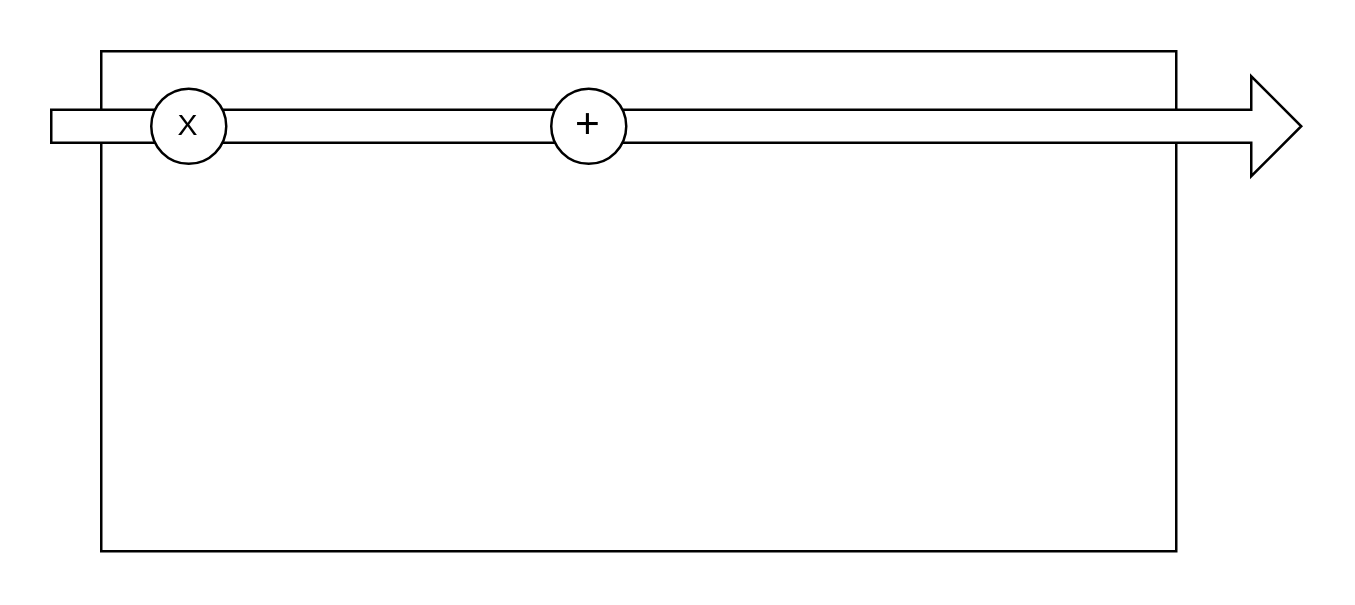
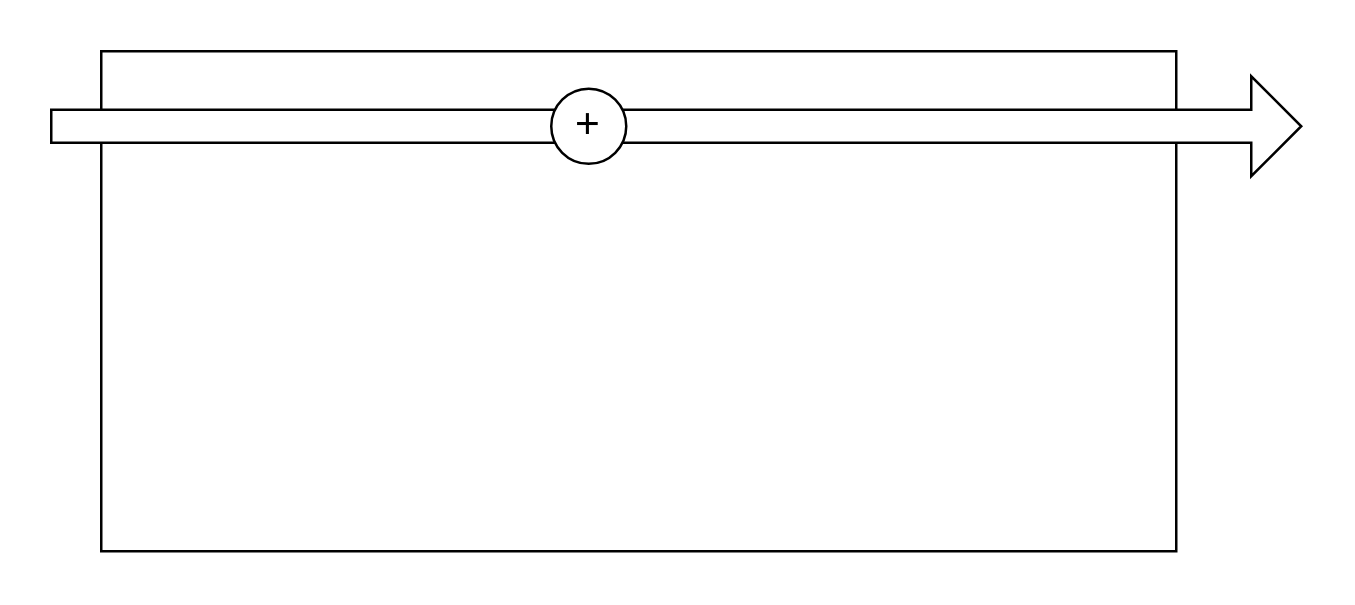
- <mxCell id="4" value="X" style="ellipse;whiteSpace=wrap;html=1;aspect=fixed;" vertex="1" parent="1"><mxGeometry x="60" y="35" width="30" height="30" as="geometry" /></mxCell>
